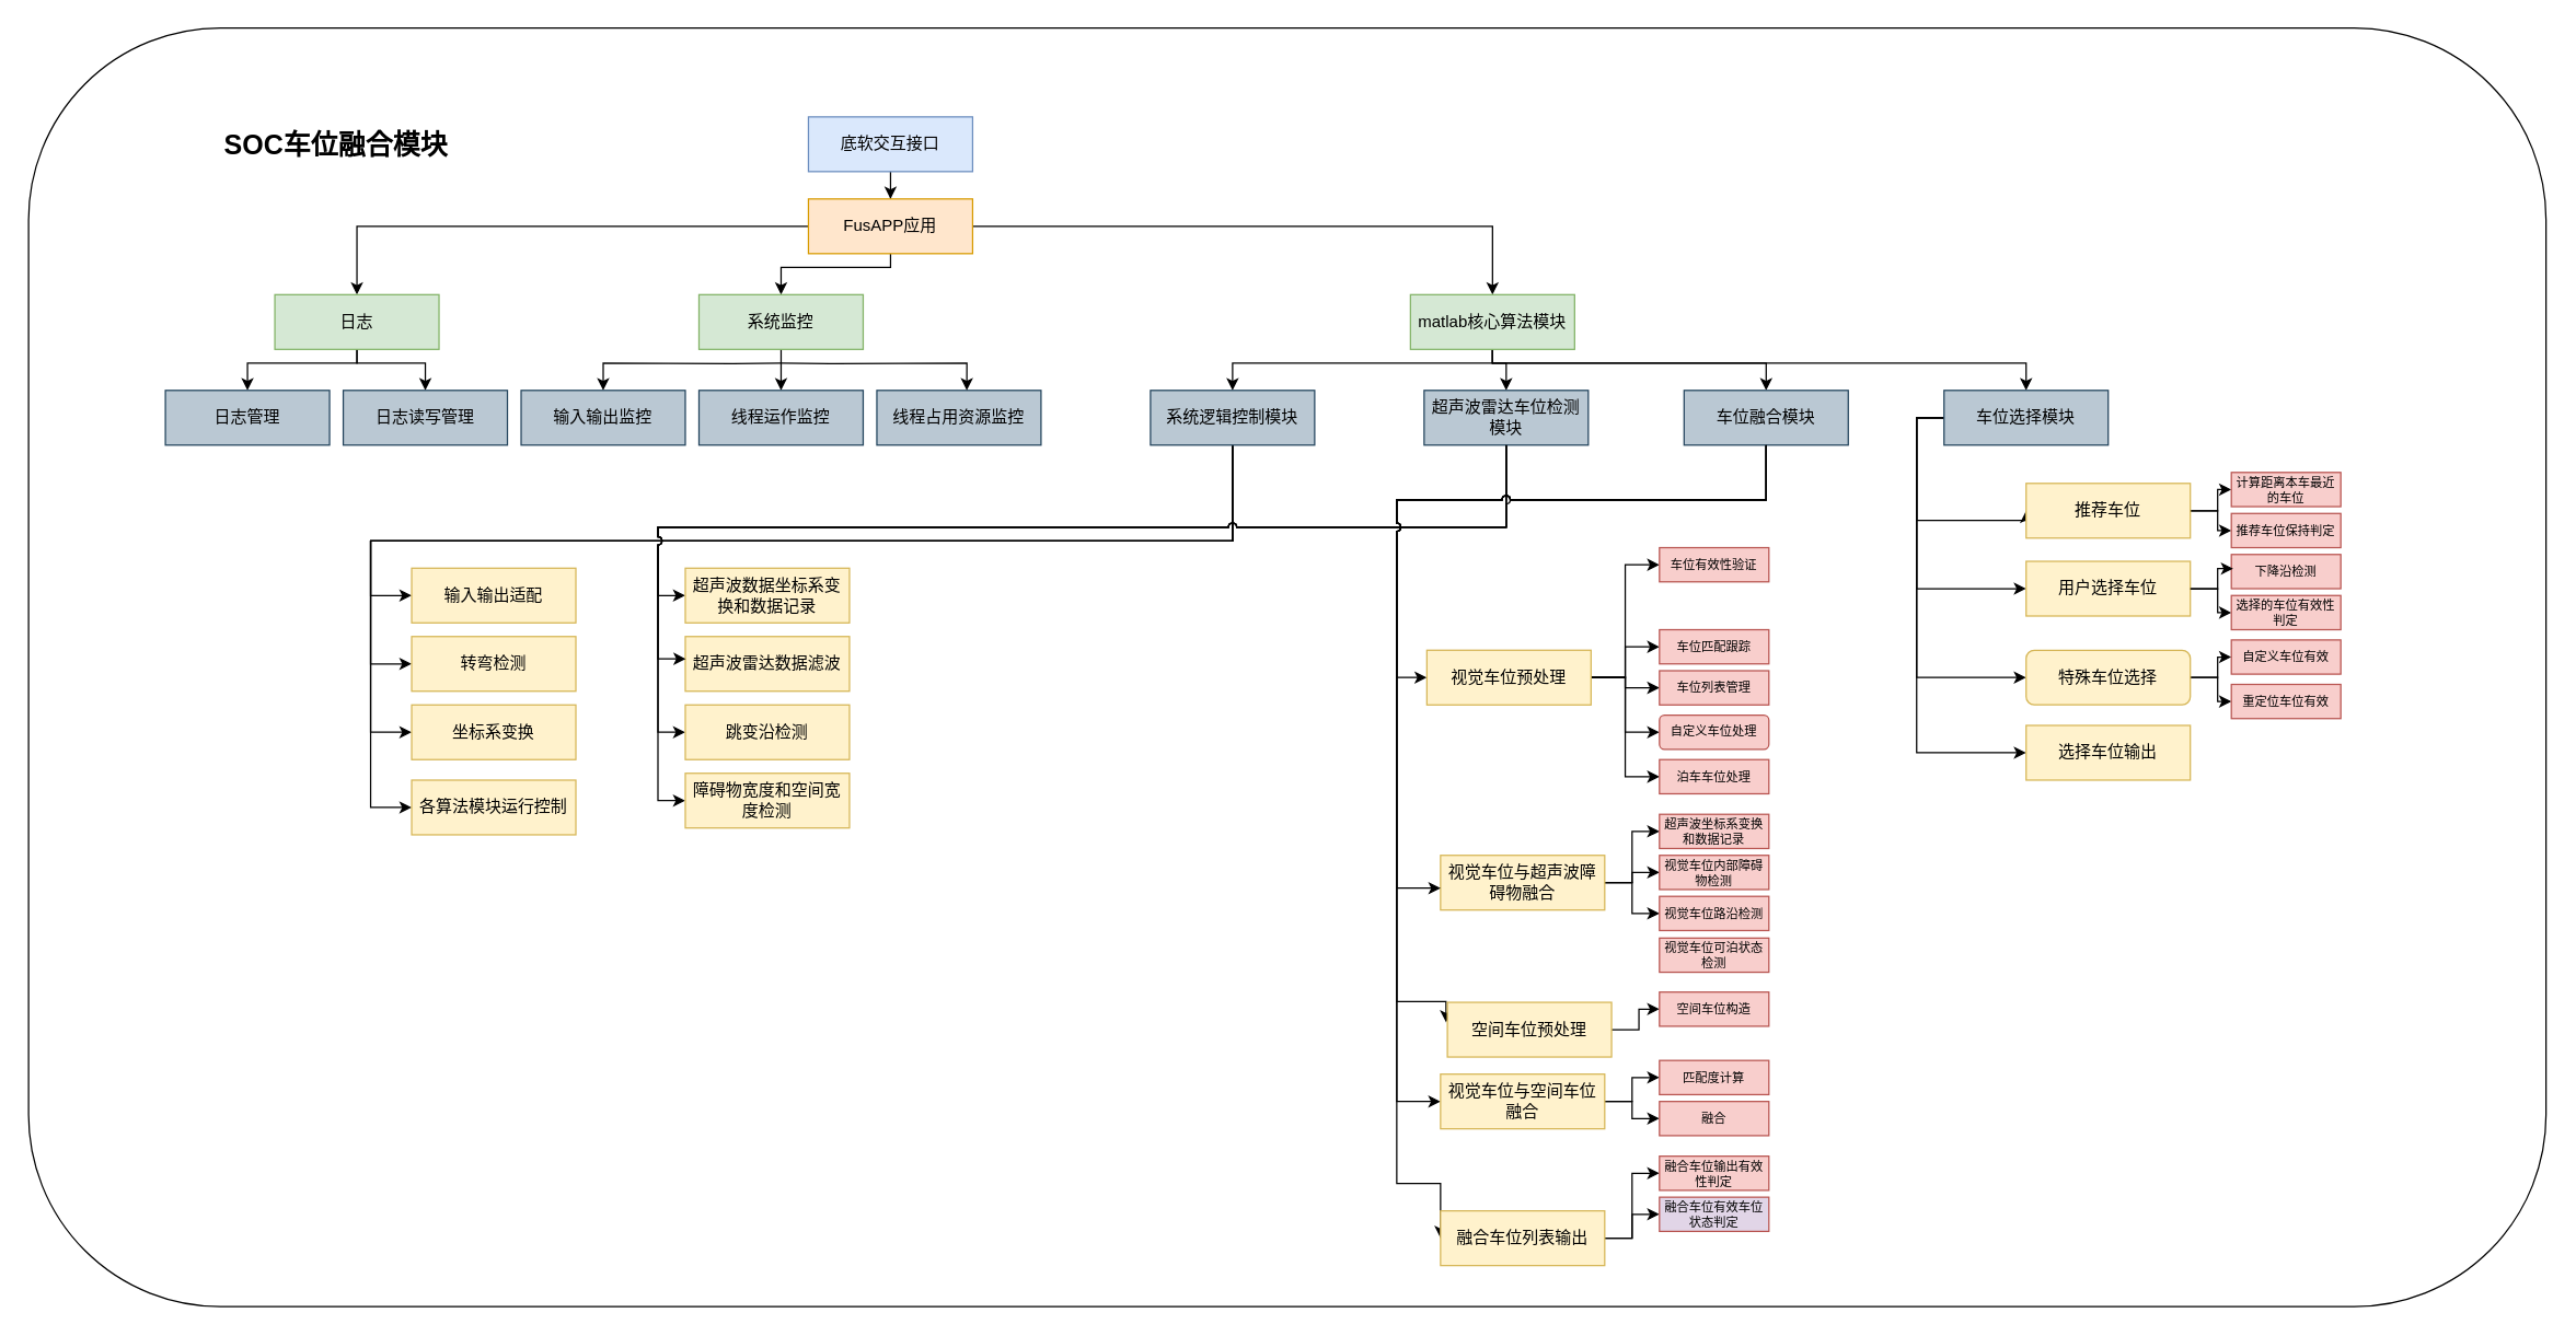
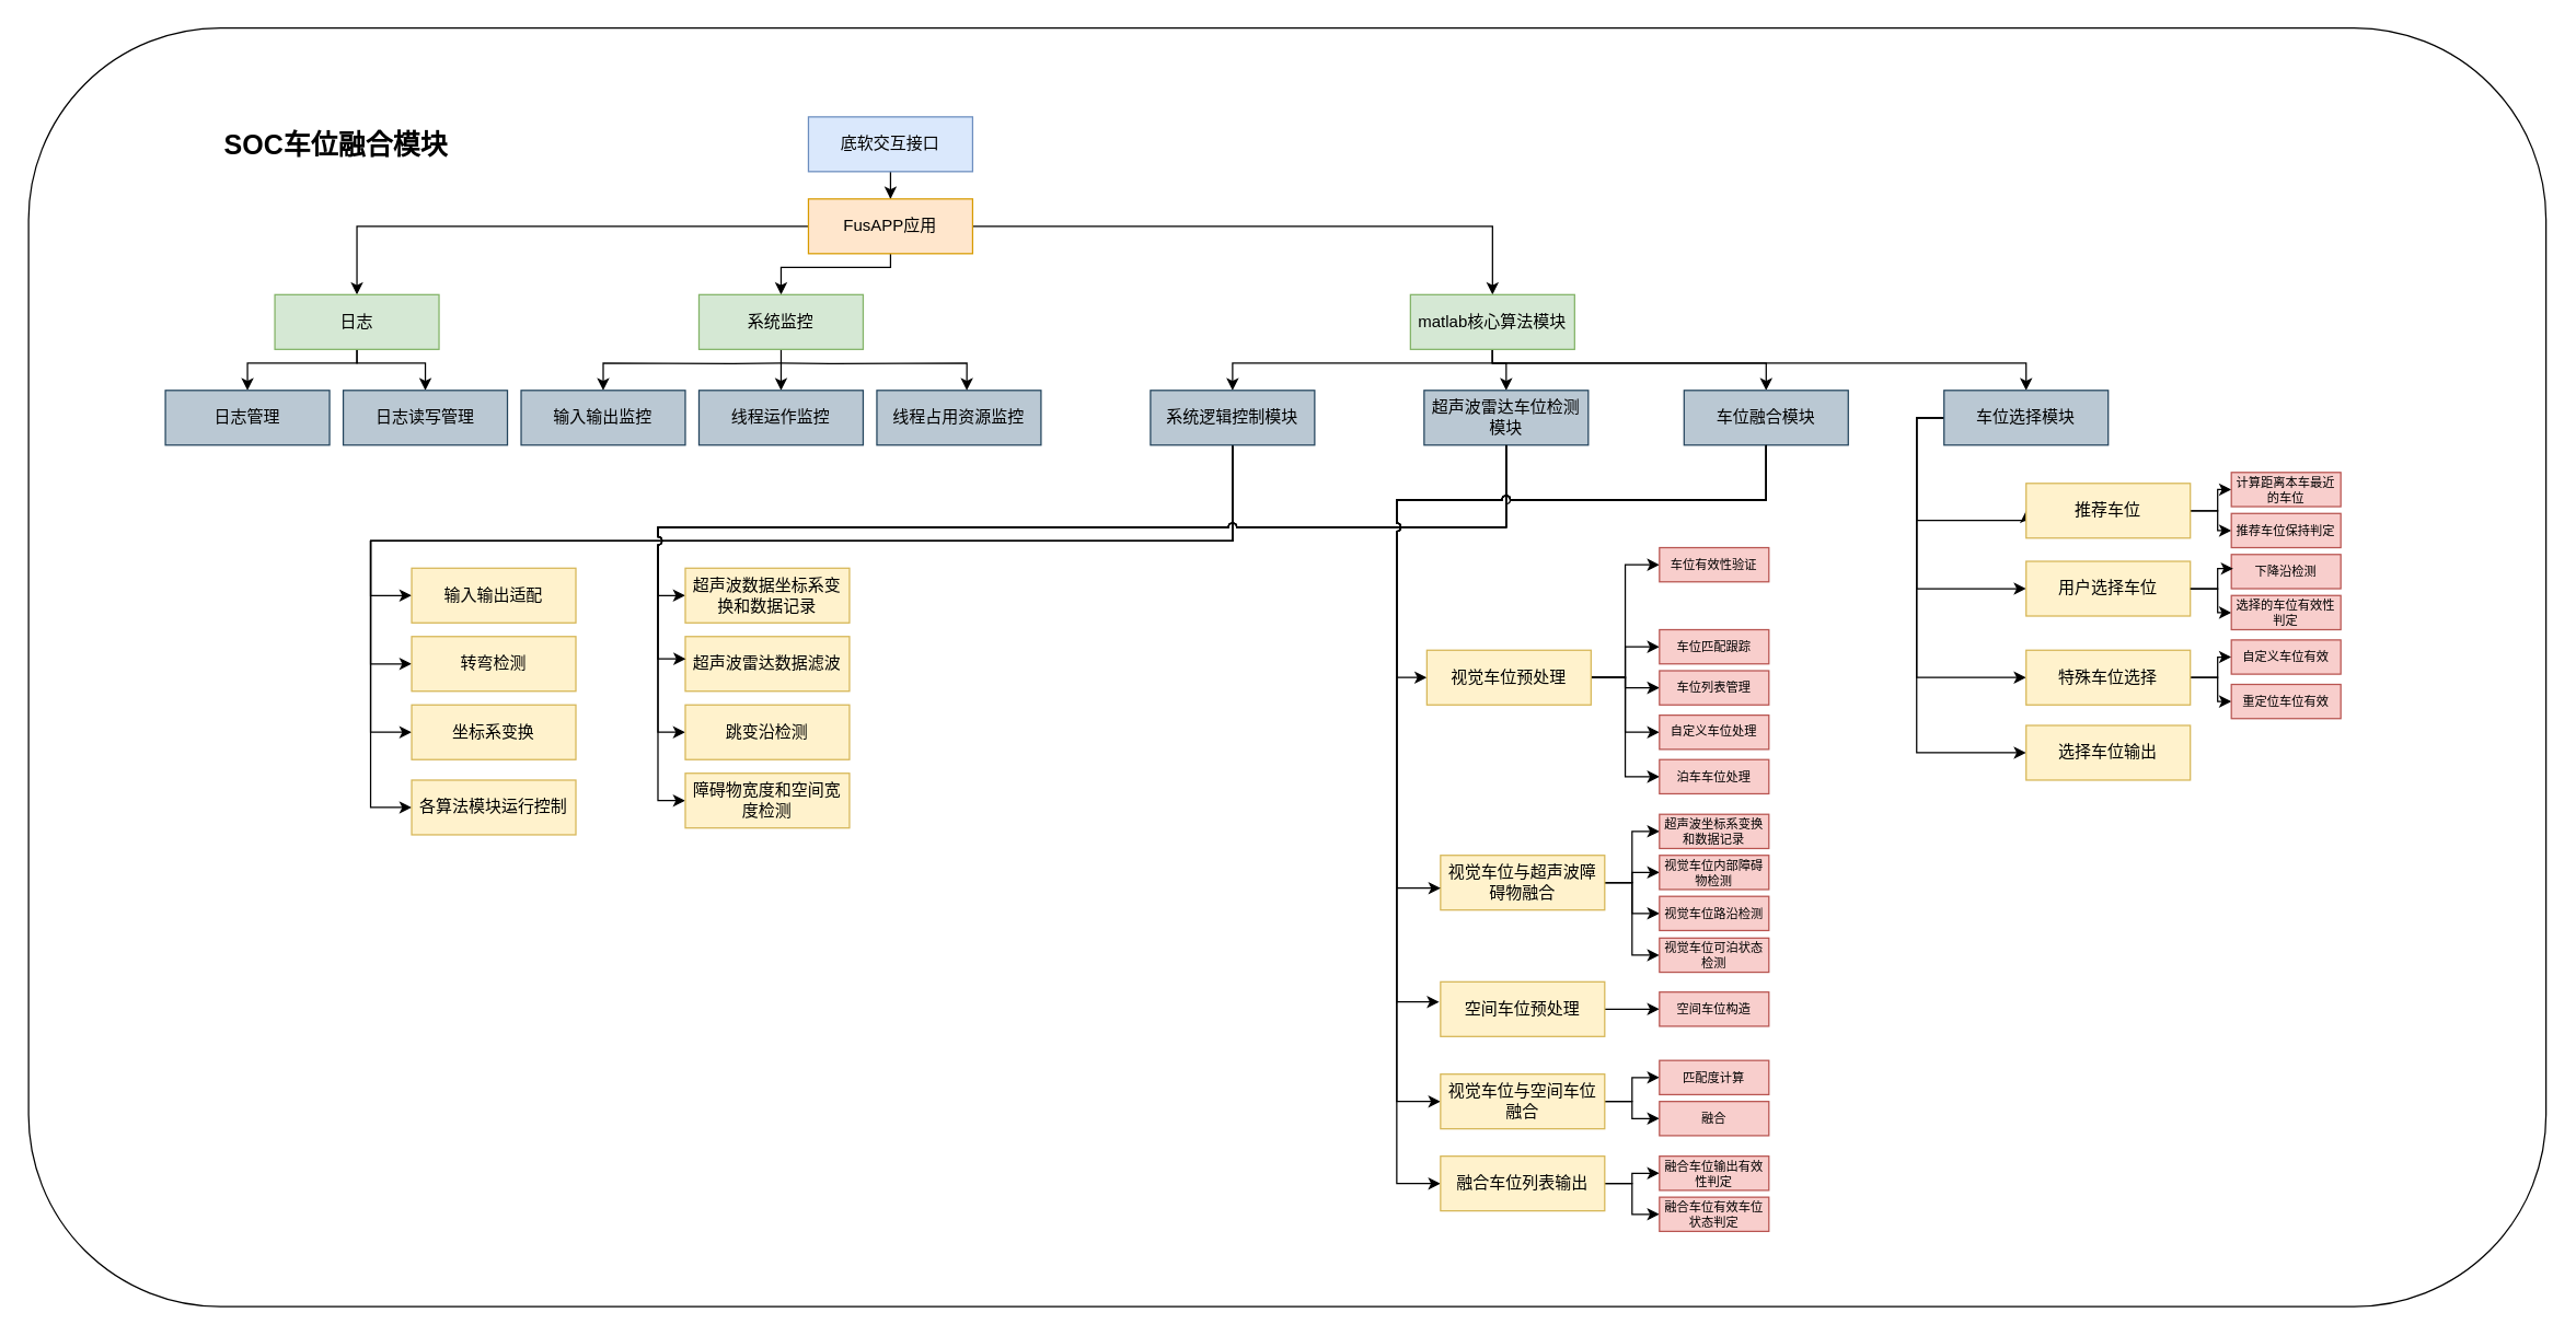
- <mxCell id="53" value="特殊车位选择" style="whiteSpace=wrap;html=1;fillColor=#fff2cc;strokeColor=#d6b656;rounded=1;" vertex="1" parent="1"><mxGeometry x="1480" y="475" width="120" height="40" as="geometry" /></mxCell>
+ <mxCell id="53" value="特殊车位选择" style="rounded=0;whiteSpace=wrap;html=1;fillColor=#fff2cc;strokeColor=#d6b656;" vertex="1" parent="1"><mxGeometry x="1480" y="475" width="120" height="40" as="geometry" /></mxCell>
- <mxCell id="88" value="自定义车位处理" style="whiteSpace=wrap;html=1;fillColor=#f8cecc;strokeColor=#b85450;fontSize=9;rounded=1;" vertex="1" parent="1"><mxGeometry x="1212" y="522.5" width="80" height="25" as="geometry" /></mxCell>
+ <mxCell id="88" value="自定义车位处理" style="rounded=0;whiteSpace=wrap;html=1;fillColor=#f8cecc;strokeColor=#b85450;fontSize=9;" vertex="1" parent="1"><mxGeometry x="1212" y="522.5" width="80" height="25" as="geometry" /></mxCell>
+ <mxCell id="64" style="edgeStyle=orthogonalEdgeStyle;rounded=0;orthogonalLoop=1;jettySize=auto;html=1;entryX=0;entryY=0.5;entryDx=0;entryDy=0;jumpStyle=arc;" edge="1" parent="1" source="65" target="92"><mxGeometry relative="1" as="geometry" /></mxCell>
- <mxCell id="81" value="空间车位预处理" style="rounded=0;whiteSpace=wrap;html=1;fillColor=#fff2cc;strokeColor=#d6b656;" vertex="1" parent="1"><mxGeometry x="1057" y="732.5" width="120" height="40" as="geometry" /></mxCell>
+ <mxCell id="81" value="空间车位预处理" style="rounded=0;whiteSpace=wrap;html=1;fillColor=#fff2cc;strokeColor=#d6b656;" vertex="1" parent="1"><mxGeometry x="1052" y="717.5" width="120" height="40" as="geometry" /></mxCell>
- <mxCell id="97" value="融合车位有效车位状态判定" style="rounded=0;whiteSpace=wrap;html=1;fillColor=#e1d5e7;strokeColor=#b85450;fontSize=9;" vertex="1" parent="1"><mxGeometry x="1212" y="875" width="80" height="25" as="geometry" /></mxCell>
+ <mxCell id="97" value="融合车位有效车位状态判定" style="rounded=0;whiteSpace=wrap;html=1;fillColor=#f8cecc;strokeColor=#b85450;fontSize=9;" vertex="1" parent="1"><mxGeometry x="1212" y="875" width="80" height="25" as="geometry" /></mxCell>
- <mxCell id="71" value="融合车位列表输出" style="rounded=0;whiteSpace=wrap;html=1;fillColor=#fff2cc;strokeColor=#d6b656;" vertex="1" parent="1"><mxGeometry x="1052" y="885" width="120" height="40" as="geometry" /></mxCell>
+ <mxCell id="71" value="融合车位列表输出" style="rounded=0;whiteSpace=wrap;html=1;fillColor=#fff2cc;strokeColor=#d6b656;" vertex="1" parent="1"><mxGeometry x="1052" y="845" width="120" height="40" as="geometry" /></mxCell>
